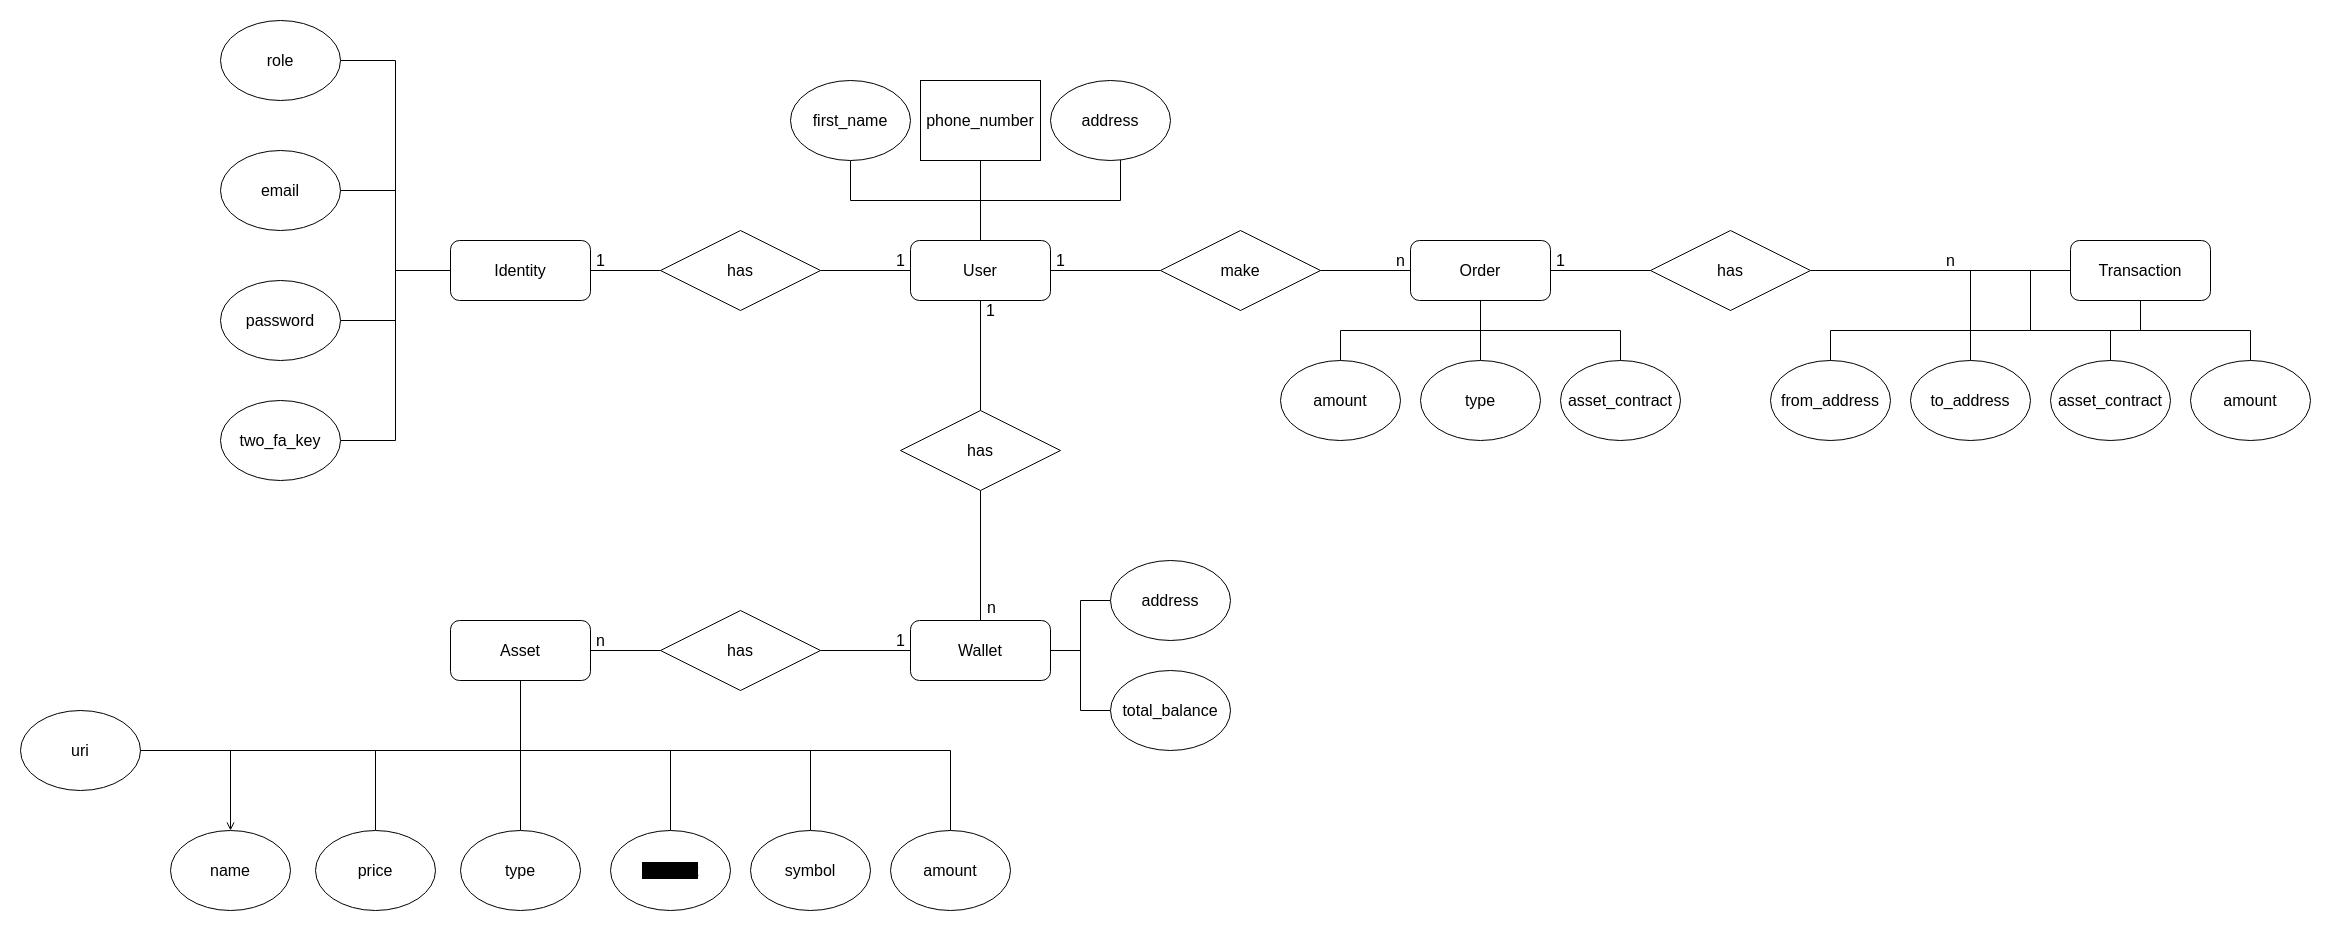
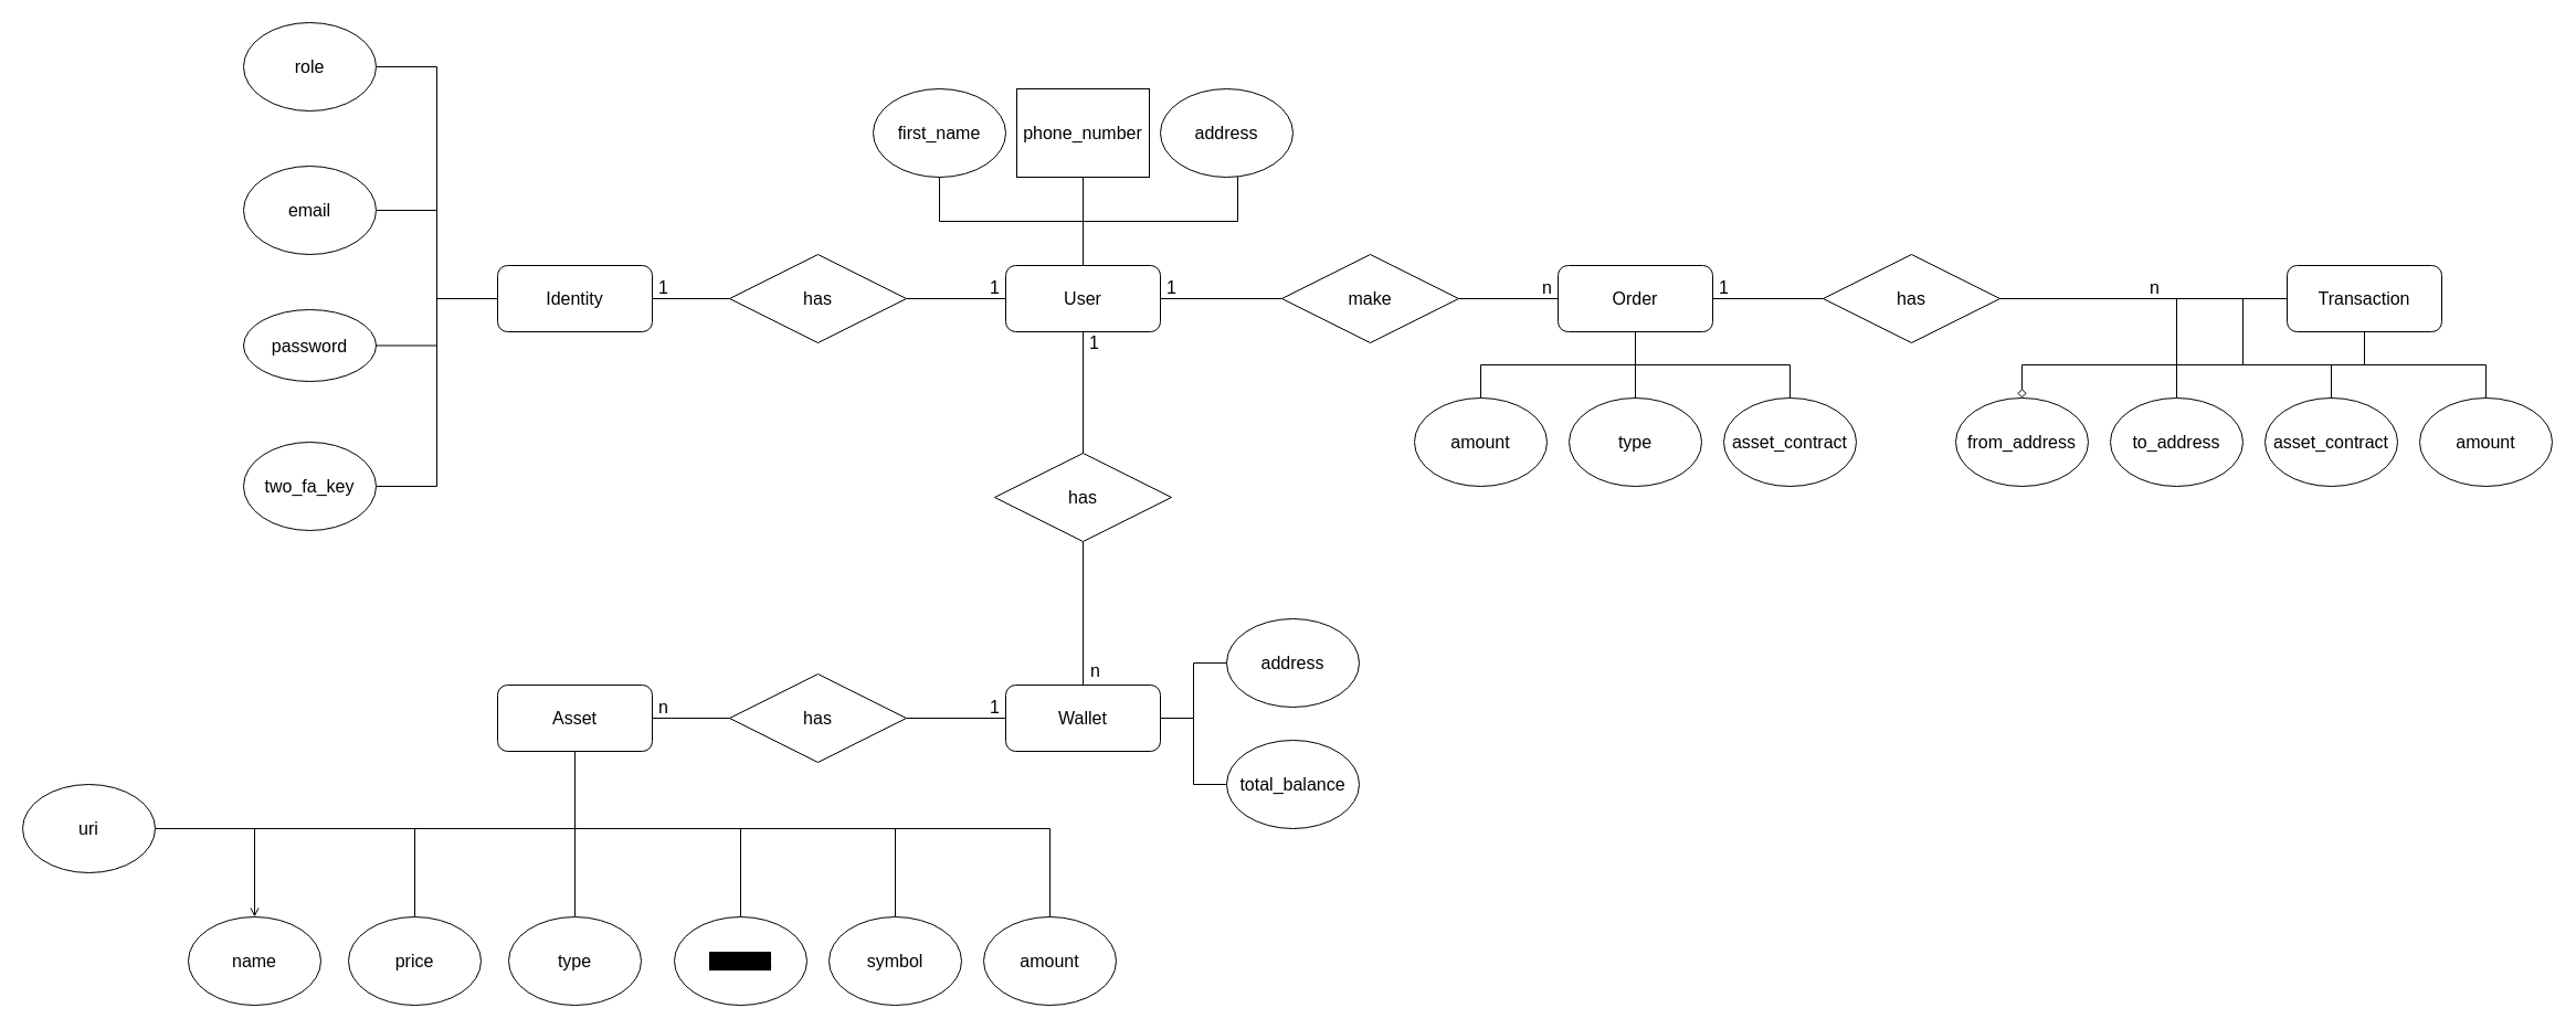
- <mxCell id="11" value="password" style="ellipse;whiteSpace=wrap;html=1;fontSize=16;" parent="1" vertex="1"><mxGeometry x="220" y="280" width="120" height="80" as="geometry" /></mxCell>
+ <mxCell id="11" value="password" style="ellipse;whiteSpace=wrap;html=1;fontSize=16;" parent="1" vertex="1"><mxGeometry x="220" y="280" width="120" height="65" as="geometry" /></mxCell>
- <mxCell id="53" style="edgeStyle=orthogonalEdgeStyle;rounded=0;orthogonalLoop=1;jettySize=auto;html=1;startArrow=none;startFill=0;endArrow=none;endFill=0;fontSize=16;" parent="1" source="57" target="76" edge="1"><mxGeometry relative="1" as="geometry"><Array as="points"><mxPoint x="2030" y="330" /><mxPoint x="1830" y="330" /></Array></mxGeometry></mxCell>
+ <mxCell id="53" style="edgeStyle=orthogonalEdgeStyle;rounded=0;orthogonalLoop=1;jettySize=auto;html=1;startArrow=none;startFill=0;endArrow=diamond;endFill=0;fontSize=16;" parent="1" source="57" target="76" edge="1"><mxGeometry relative="1" as="geometry"><Array as="points"><mxPoint x="2030" y="330" /><mxPoint x="1830" y="330" /></Array></mxGeometry></mxCell>
